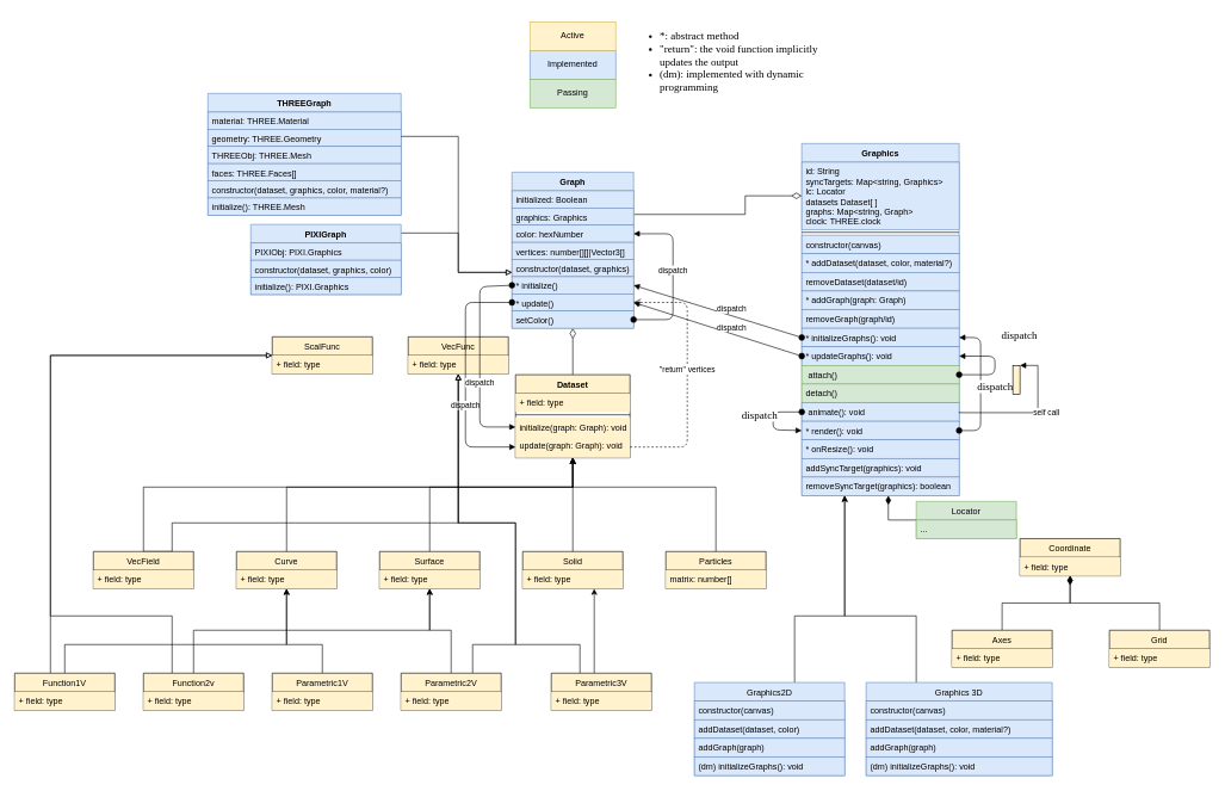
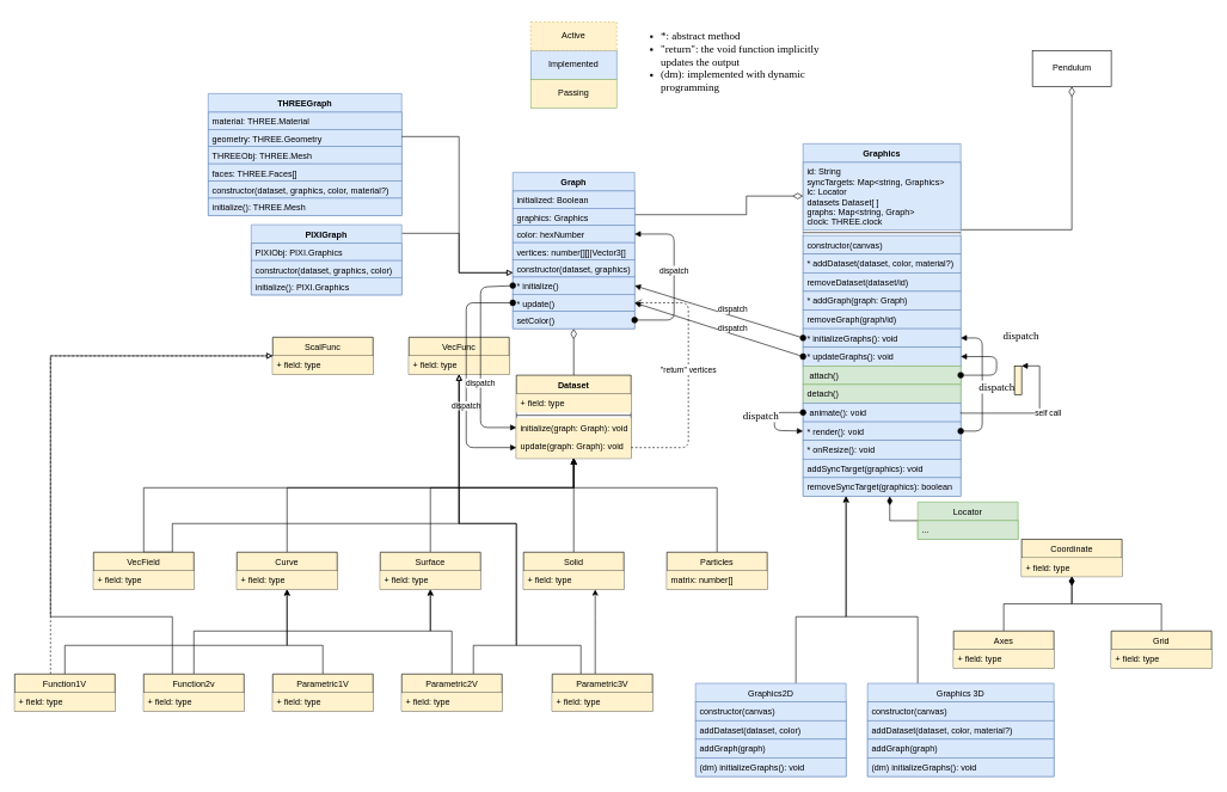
- <mxCell id="123" value="Active" style="rounded=0;whiteSpace=wrap;html=1;fillColor=#fff2cc;strokeColor=#d6b656;" parent="1" vertex="1"><mxGeometry x="740" y="30" width="120" height="40" as="geometry" /></mxCell>
+ <mxCell id="123" value="Active" style="rounded=0;whiteSpace=wrap;html=1;fillColor=#fff2cc;strokeColor=#d6b656;dashed=1;" parent="1" vertex="1"><mxGeometry x="740" y="30" width="120" height="40" as="geometry" /></mxCell>
+ <mxCell id="23" value="Pendulum" style="html=1;strokeColor=#000000;" parent="1" vertex="1"><mxGeometry x="1440" y="70" width="110" height="50" as="geometry" /></mxCell>
- <mxCell id="124" value="Passing" style="rounded=0;whiteSpace=wrap;html=1;fillColor=#d5e8d4;strokeColor=#82b366;" parent="1" vertex="1"><mxGeometry x="740" y="110" width="120" height="40" as="geometry" /></mxCell>
+ <mxCell id="124" value="Passing" style="rounded=0;whiteSpace=wrap;html=1;fillColor=#fff2cc;strokeColor=#82b366;" parent="1" vertex="1"><mxGeometry x="740" y="110" width="120" height="40" as="geometry" /></mxCell>
+ <mxCell id="2" style="edgeStyle=orthogonalEdgeStyle;rounded=0;orthogonalLoop=1;jettySize=auto;html=1;entryX=0.5;entryY=1;entryDx=0;entryDy=0;endArrow=diamondThin;endFill=0;endSize=12;strokeWidth=1;fillColor=#FFF2CC;" parent="1" source="3" target="23" edge="1"><mxGeometry relative="1" as="geometry"><mxPoint x="1270" y="360" as="sourcePoint" /><Array as="points"><mxPoint x="1495" y="320" /></Array></mxGeometry></mxCell>
- <mxCell id="58" style="edgeStyle=orthogonalEdgeStyle;rounded=0;orthogonalLoop=1;jettySize=auto;html=1;endArrow=block;endFill=0;fillColor=#FFF2CC;" parent="1" source="59" target="55" edge="1"><mxGeometry relative="1" as="geometry"><Array as="points"><mxPoint x="70" y="496" /></Array></mxGeometry></mxCell>
+ <mxCell id="58" style="edgeStyle=orthogonalEdgeStyle;rounded=0;orthogonalLoop=1;jettySize=auto;html=1;endArrow=block;endFill=0;fillColor=#FFF2CC;dashed=1;" parent="1" source="59" target="55" edge="1"><mxGeometry relative="1" as="geometry"><Array as="points"><mxPoint x="70" y="496" /></Array></mxGeometry></mxCell>
